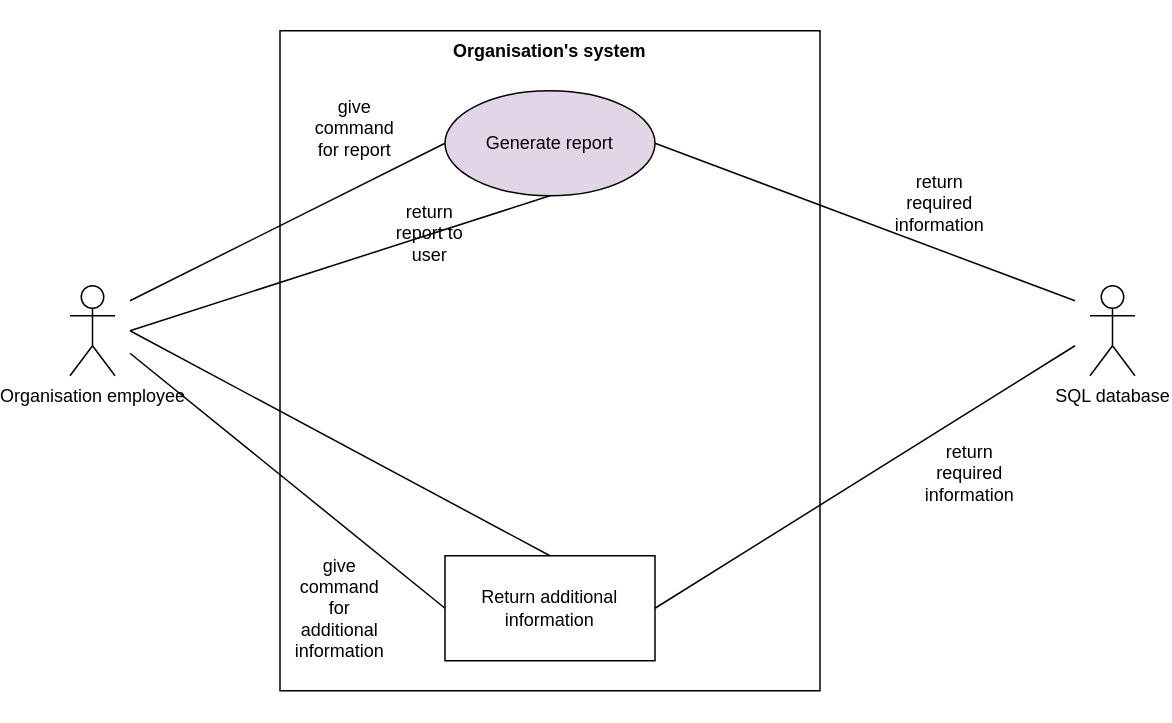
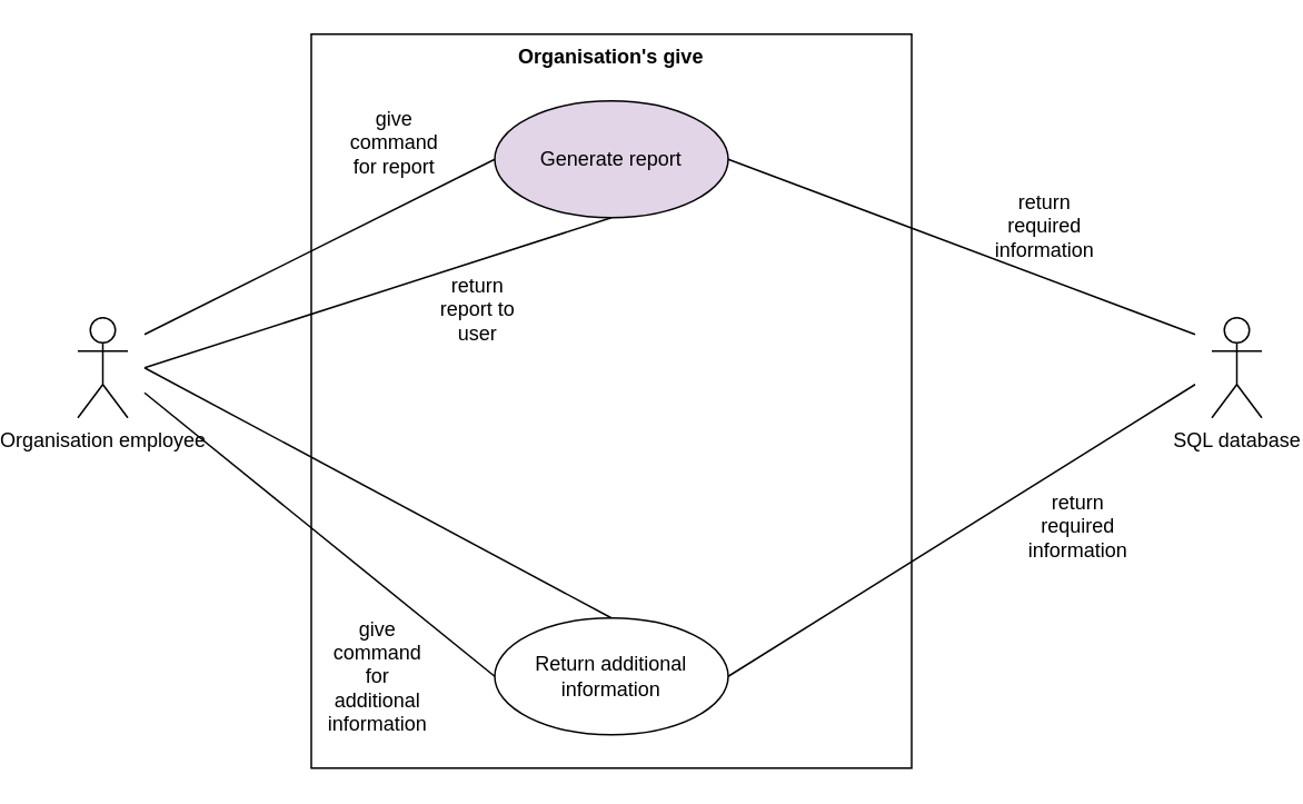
- <mxCell id="3" value="Organisation's system" style="shape=rect;html=1;verticalAlign=top;fontStyle=1;whiteSpace=wrap;align=center;" parent="1" vertex="1"><mxGeometry x="160" y="20" width="360" height="440" as="geometry" /></mxCell>
+ <mxCell id="3" value="Organisation's give" style="shape=rect;html=1;verticalAlign=top;fontStyle=1;whiteSpace=wrap;align=center;" parent="1" vertex="1"><mxGeometry x="160" y="20" width="360" height="440" as="geometry" /></mxCell>
- <mxCell id="17" value="return report to user" style="text;html=1;align=center;verticalAlign=middle;whiteSpace=wrap;rounded=0;" vertex="1" parent="1"><mxGeometry x="230" y="140" width="60" height="30" as="geometry" /></mxCell>
+ <mxCell id="17" value="return report to user" style="text;html=1;align=center;verticalAlign=middle;whiteSpace=wrap;rounded=0;" vertex="1" parent="1"><mxGeometry x="230" y="170" width="60" height="30" as="geometry" /></mxCell>
- <mxCell id="5" value="Return additional information" style="whiteSpace=wrap;html=1;rounded=0;" parent="1" vertex="1"><mxGeometry x="270" y="370" width="140" height="70" as="geometry" /></mxCell>
+ <mxCell id="5" value="Return additional information" style="ellipse;whiteSpace=wrap;html=1;" parent="1" vertex="1"><mxGeometry x="270" y="370" width="140" height="70" as="geometry" /></mxCell>
